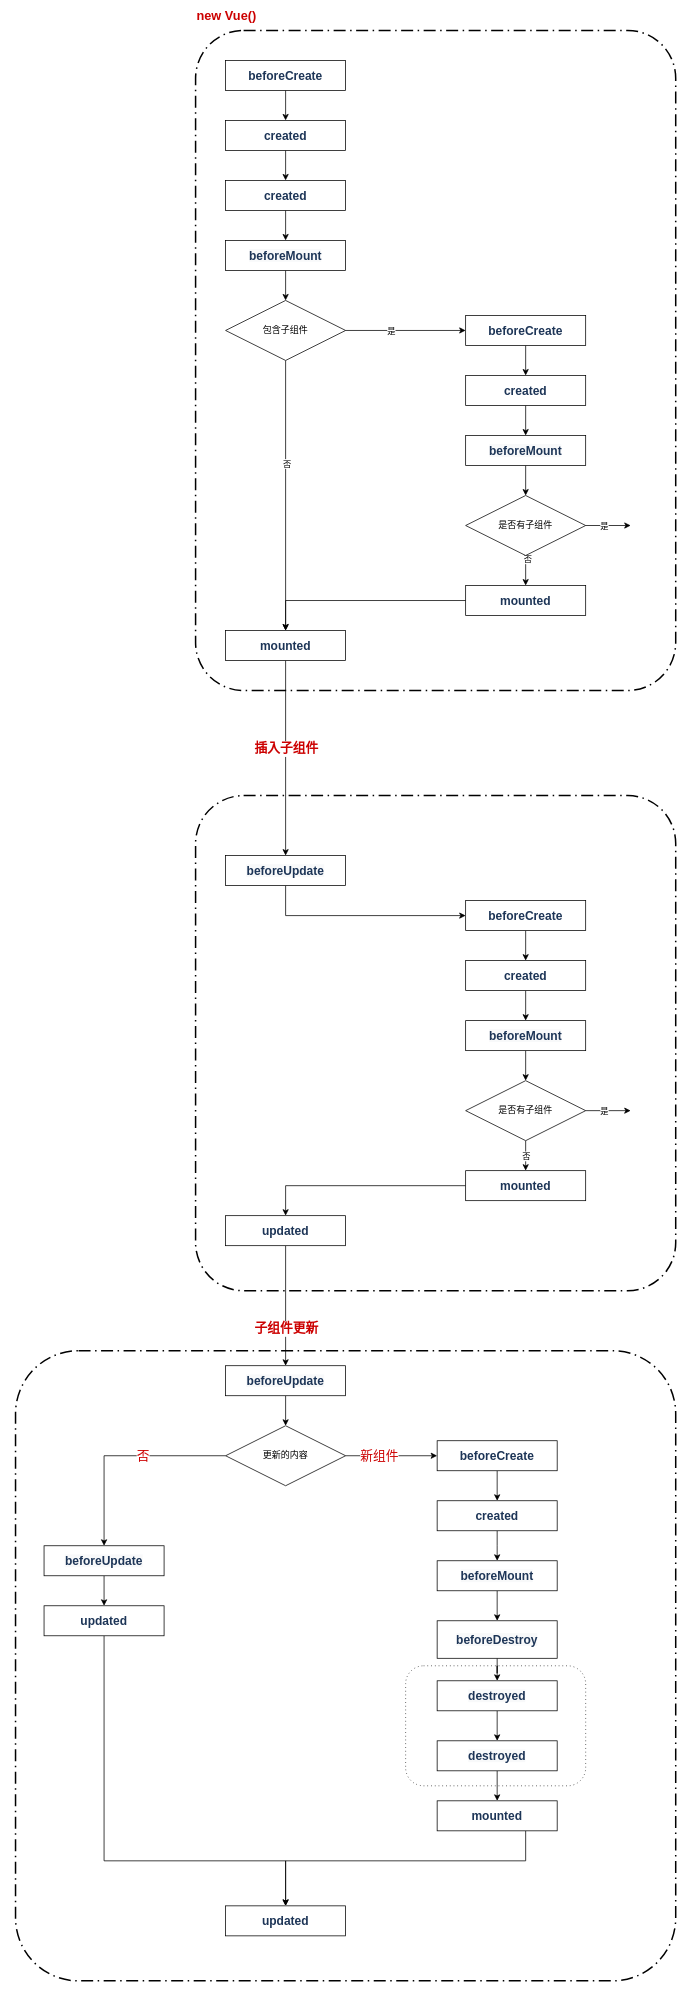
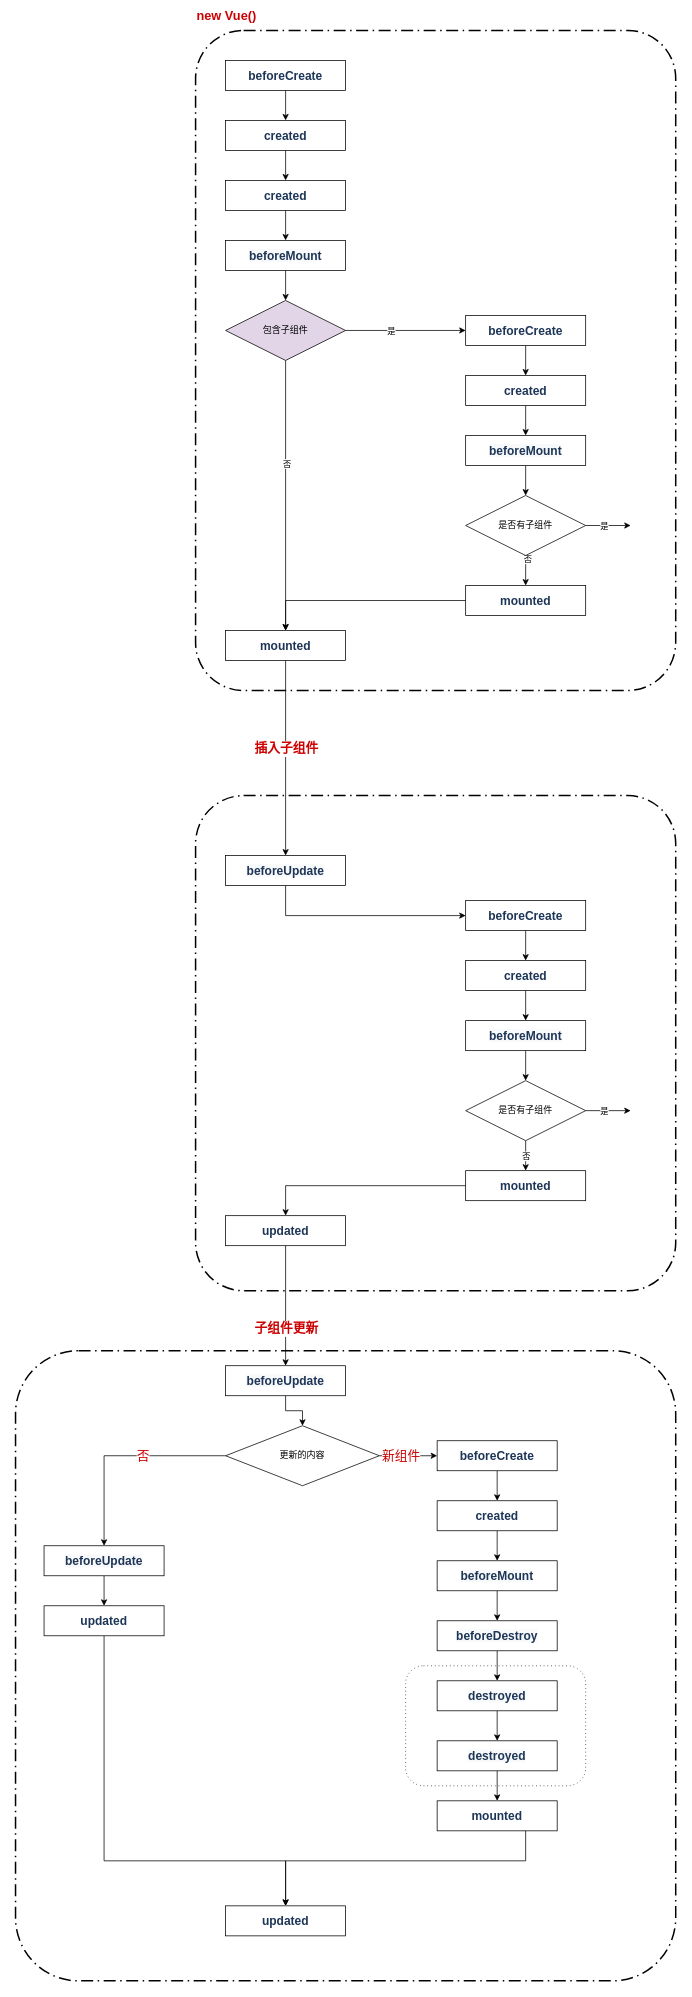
- <mxCell id="18" value="包含子组件" style="rhombus;whiteSpace=wrap;html=1;rounded=0;" parent="1" vertex="1"><mxGeometry x="300" y="400" width="160" height="80" as="geometry" /></mxCell>
+ <mxCell id="18" value="包含子组件" style="rhombus;whiteSpace=wrap;html=1;rounded=0;fillColor=#e1d5e7;" parent="1" vertex="1"><mxGeometry x="300" y="400" width="160" height="80" as="geometry" /></mxCell>
- <mxCell id="65" value="更新的内容" style="rhombus;whiteSpace=wrap;html=1;rounded=0;" parent="1" vertex="1"><mxGeometry x="300" y="1900" width="160" height="80" as="geometry" /></mxCell>
+ <mxCell id="65" value="更新的内容" style="rhombus;whiteSpace=wrap;html=1;rounded=0;" parent="1" vertex="1"><mxGeometry x="300" y="1900" width="205" height="80" as="geometry" /></mxCell>
- <mxCell id="73" value="&#10;&#10;&lt;span style=&quot;color: rgb(29, 53, 87); font-family: helvetica; font-size: 16px; font-style: normal; font-weight: 700; letter-spacing: normal; text-align: center; text-indent: 0px; text-transform: none; word-spacing: 0px; background-color: rgb(248, 249, 250); display: inline; float: none;&quot;&gt;beforeDestroy&lt;/span&gt;&#10;&#10;" style="rounded=0;whiteSpace=wrap;html=1;" parent="1" vertex="1"><mxGeometry x="582" y="2160" width="160" height="50" as="geometry" /></mxCell>
+ <mxCell id="73" value="&#10;&#10;&lt;span style=&quot;color: rgb(29, 53, 87); font-family: helvetica; font-size: 16px; font-style: normal; font-weight: 700; letter-spacing: normal; text-align: center; text-indent: 0px; text-transform: none; word-spacing: 0px; background-color: rgb(248, 249, 250); display: inline; float: none;&quot;&gt;beforeDestroy&lt;/span&gt;&#10;&#10;" style="rounded=0;whiteSpace=wrap;html=1;" parent="1" vertex="1"><mxGeometry x="582" y="2160" width="160" height="40" as="geometry" /></mxCell>
